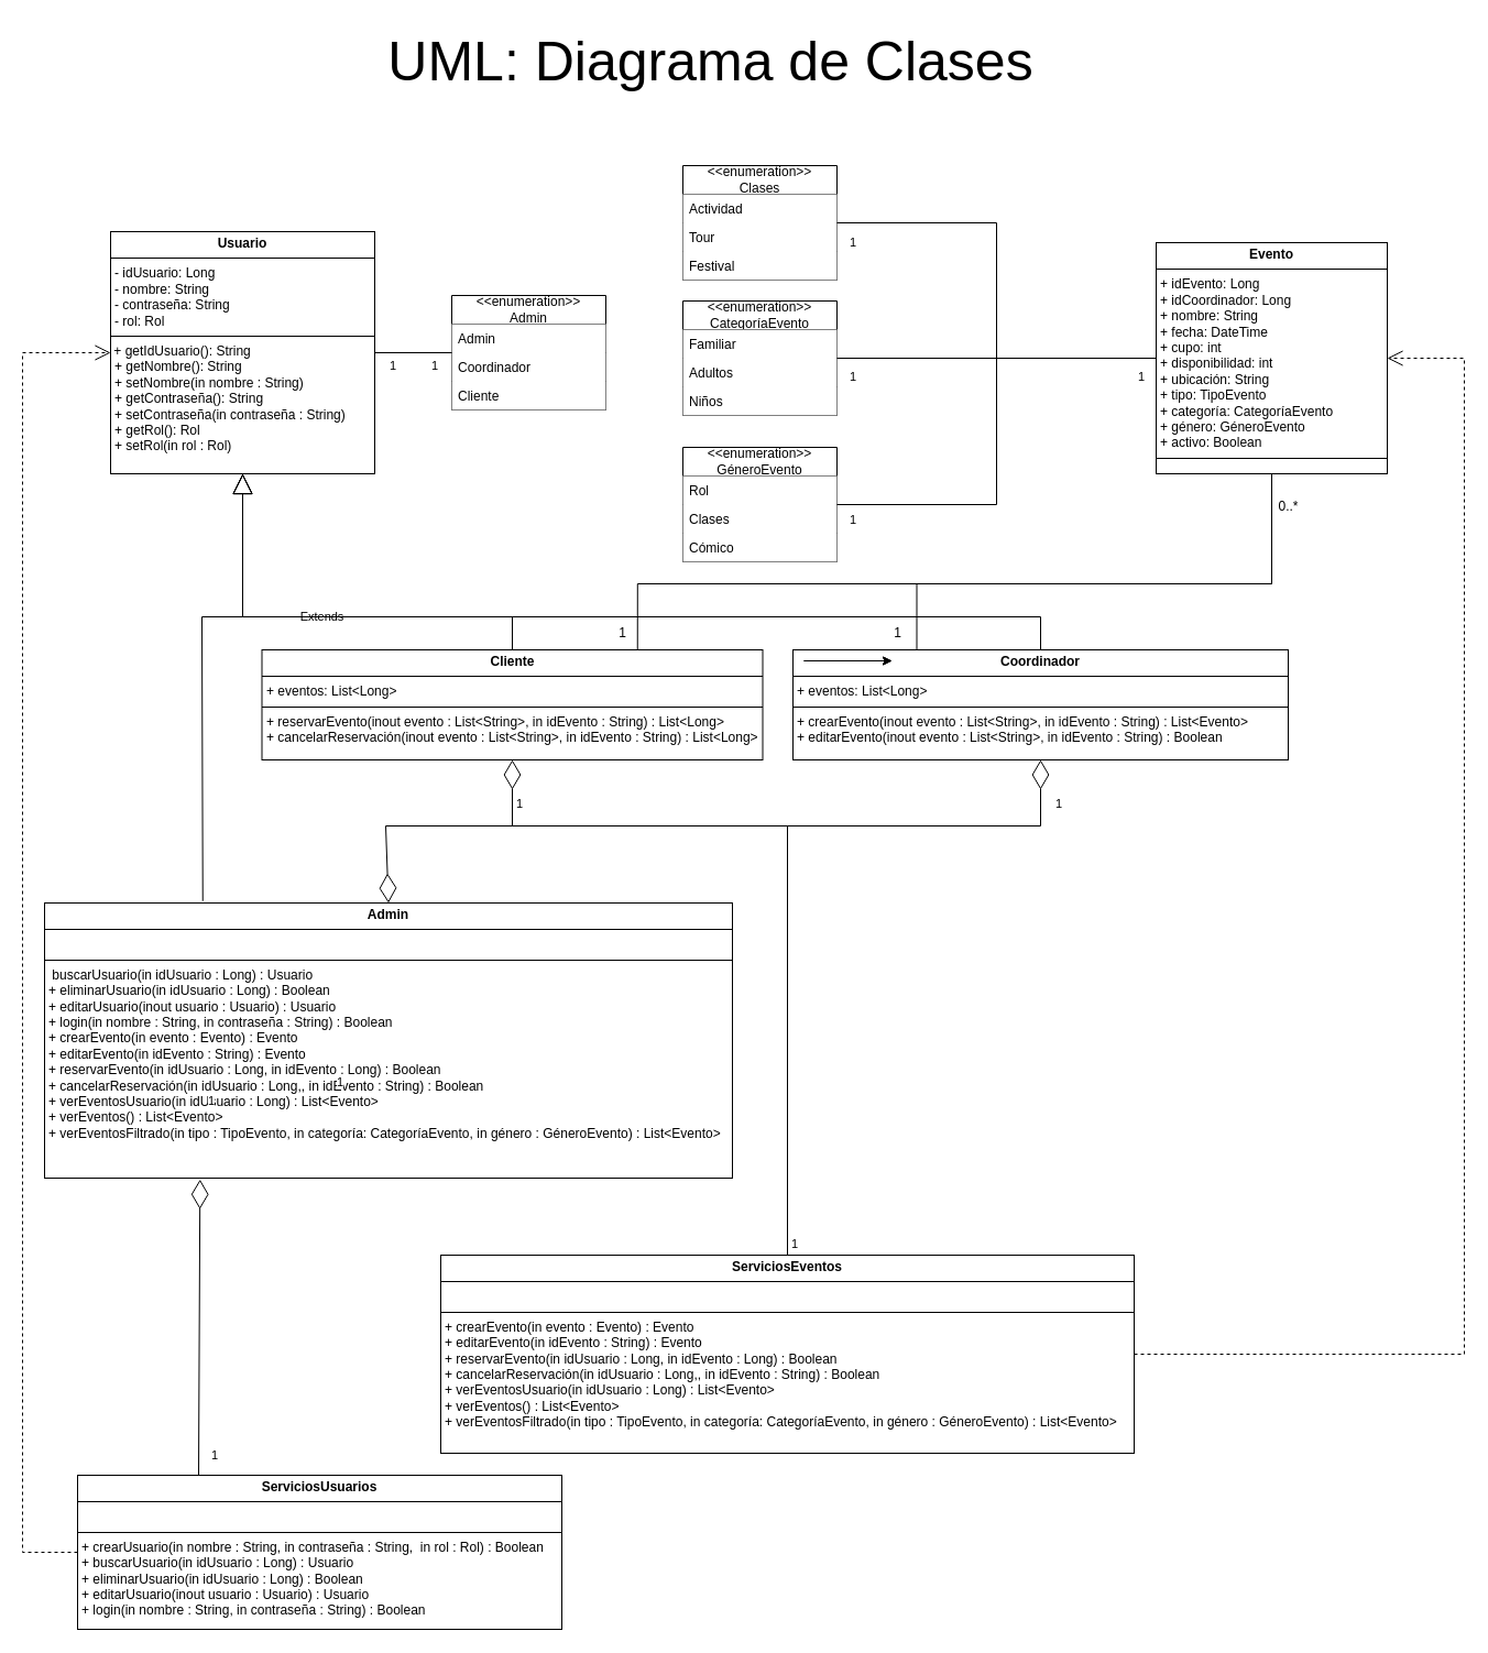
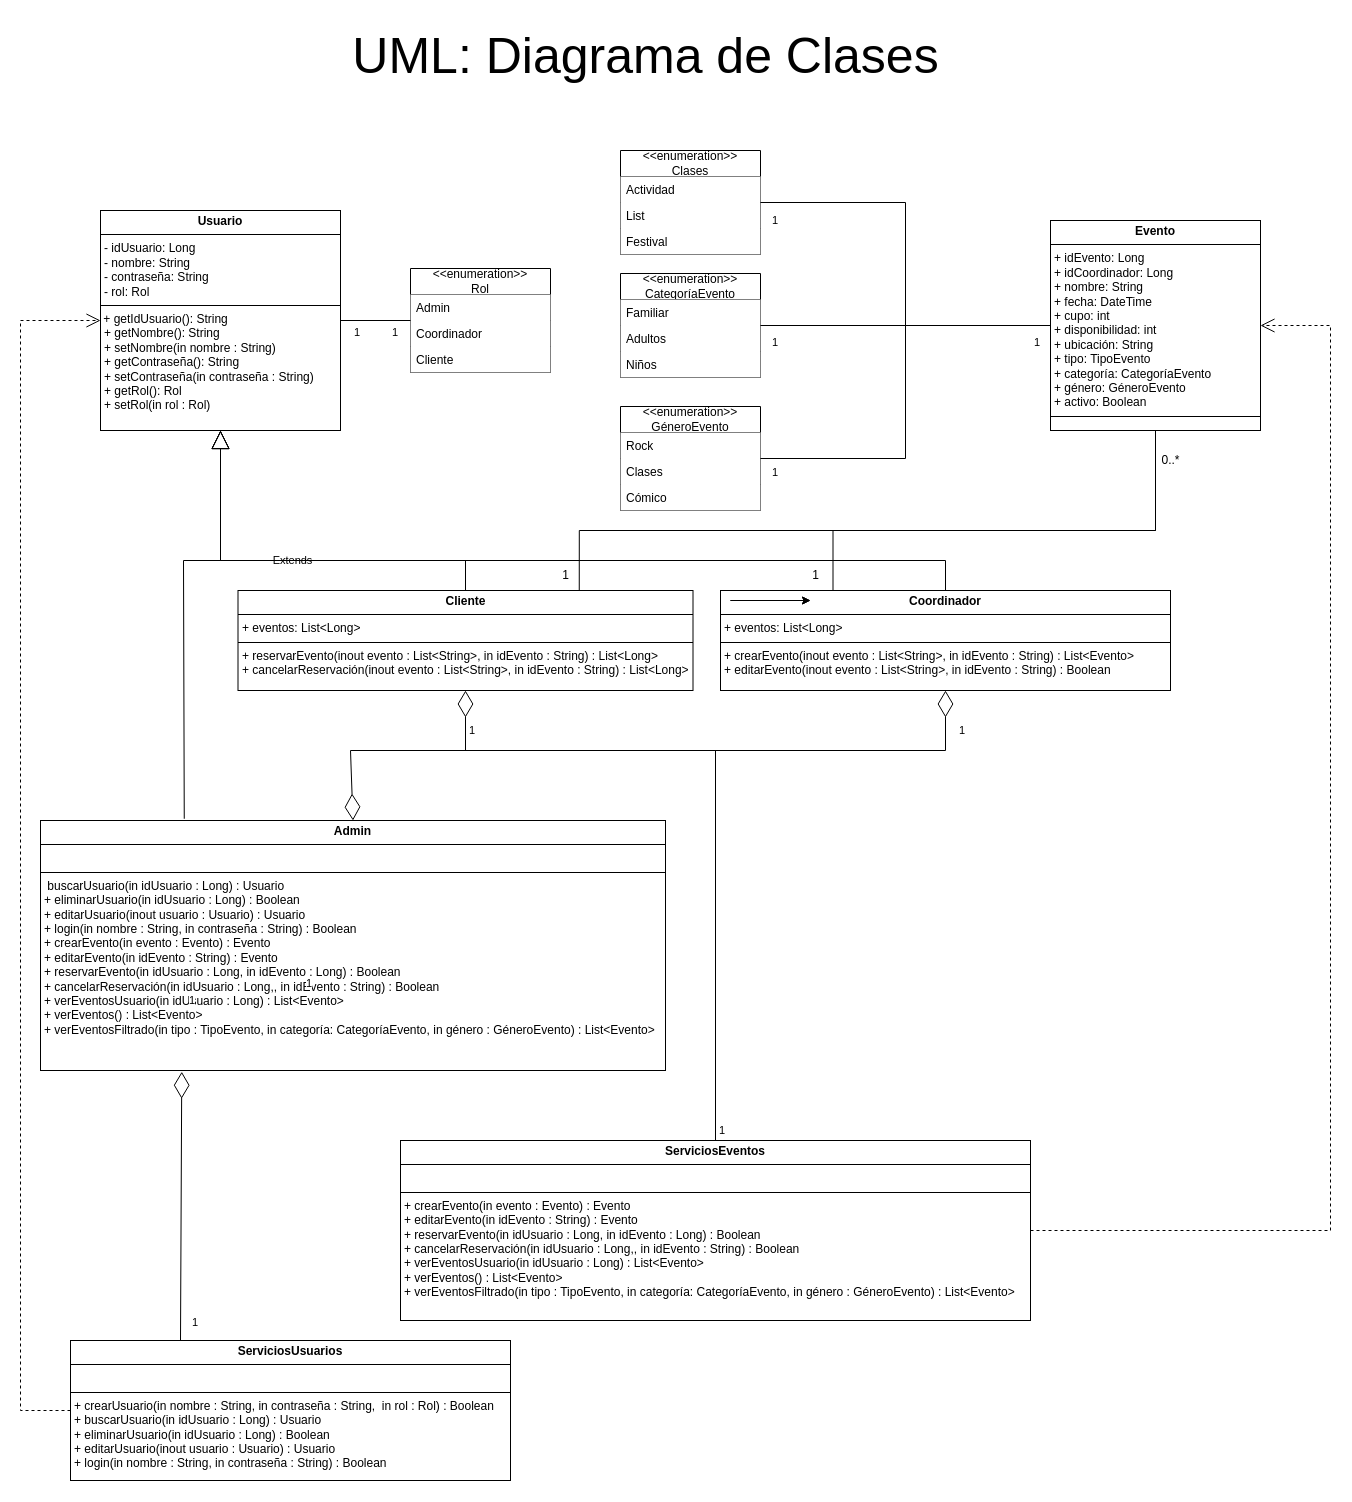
- <mxCell id="16" value="Tour" style="text;strokeColor=none;fillColor=default;align=left;verticalAlign=top;spacingLeft=4;spacingRight=4;overflow=hidden;rotatable=0;points=[[0,0.5],[1,0.5]];portConstraint=eastwest;whiteSpace=wrap;html=1;" vertex="1" parent="14"><mxGeometry y="52" width="140" height="26" as="geometry" /></mxCell>
+ <mxCell id="16" value="List" style="text;strokeColor=none;fillColor=default;align=left;verticalAlign=top;spacingLeft=4;spacingRight=4;overflow=hidden;rotatable=0;points=[[0,0.5],[1,0.5]];portConstraint=eastwest;whiteSpace=wrap;html=1;" vertex="1" parent="14"><mxGeometry y="52" width="140" height="26" as="geometry" /></mxCell>
- <mxCell id="3" value="&lt;div&gt;&amp;lt;&amp;lt;enumeration&amp;gt;&amp;gt;&lt;/div&gt;Admin" style="swimlane;fontStyle=0;childLayout=stackLayout;horizontal=1;startSize=26;fillColor=default;horizontalStack=0;resizeParent=1;resizeParentMax=0;resizeLast=0;collapsible=1;marginBottom=0;whiteSpace=wrap;html=1;" vertex="1" parent="1"><mxGeometry x="410" y="268" width="140" height="104" as="geometry"><mxRectangle x="350" y="110" width="140" height="40" as="alternateBounds" /></mxGeometry></mxCell>
+ <mxCell id="3" value="&lt;div&gt;&amp;lt;&amp;lt;enumeration&amp;gt;&amp;gt;&lt;/div&gt;Rol" style="swimlane;fontStyle=0;childLayout=stackLayout;horizontal=1;startSize=26;fillColor=default;horizontalStack=0;resizeParent=1;resizeParentMax=0;resizeLast=0;collapsible=1;marginBottom=0;whiteSpace=wrap;html=1;" vertex="1" parent="1"><mxGeometry x="410" y="268" width="140" height="104" as="geometry"><mxRectangle x="350" y="110" width="140" height="40" as="alternateBounds" /></mxGeometry></mxCell>
- <mxCell id="23" value="Rol" style="text;strokeColor=none;fillColor=default;align=left;verticalAlign=top;spacingLeft=4;spacingRight=4;overflow=hidden;rotatable=0;points=[[0,0.5],[1,0.5]];portConstraint=eastwest;whiteSpace=wrap;html=1;" vertex="1" parent="22"><mxGeometry y="26" width="140" height="26" as="geometry" /></mxCell>
+ <mxCell id="23" value="Rock" style="text;strokeColor=none;fillColor=default;align=left;verticalAlign=top;spacingLeft=4;spacingRight=4;overflow=hidden;rotatable=0;points=[[0,0.5],[1,0.5]];portConstraint=eastwest;whiteSpace=wrap;html=1;" vertex="1" parent="22"><mxGeometry y="26" width="140" height="26" as="geometry" /></mxCell>
